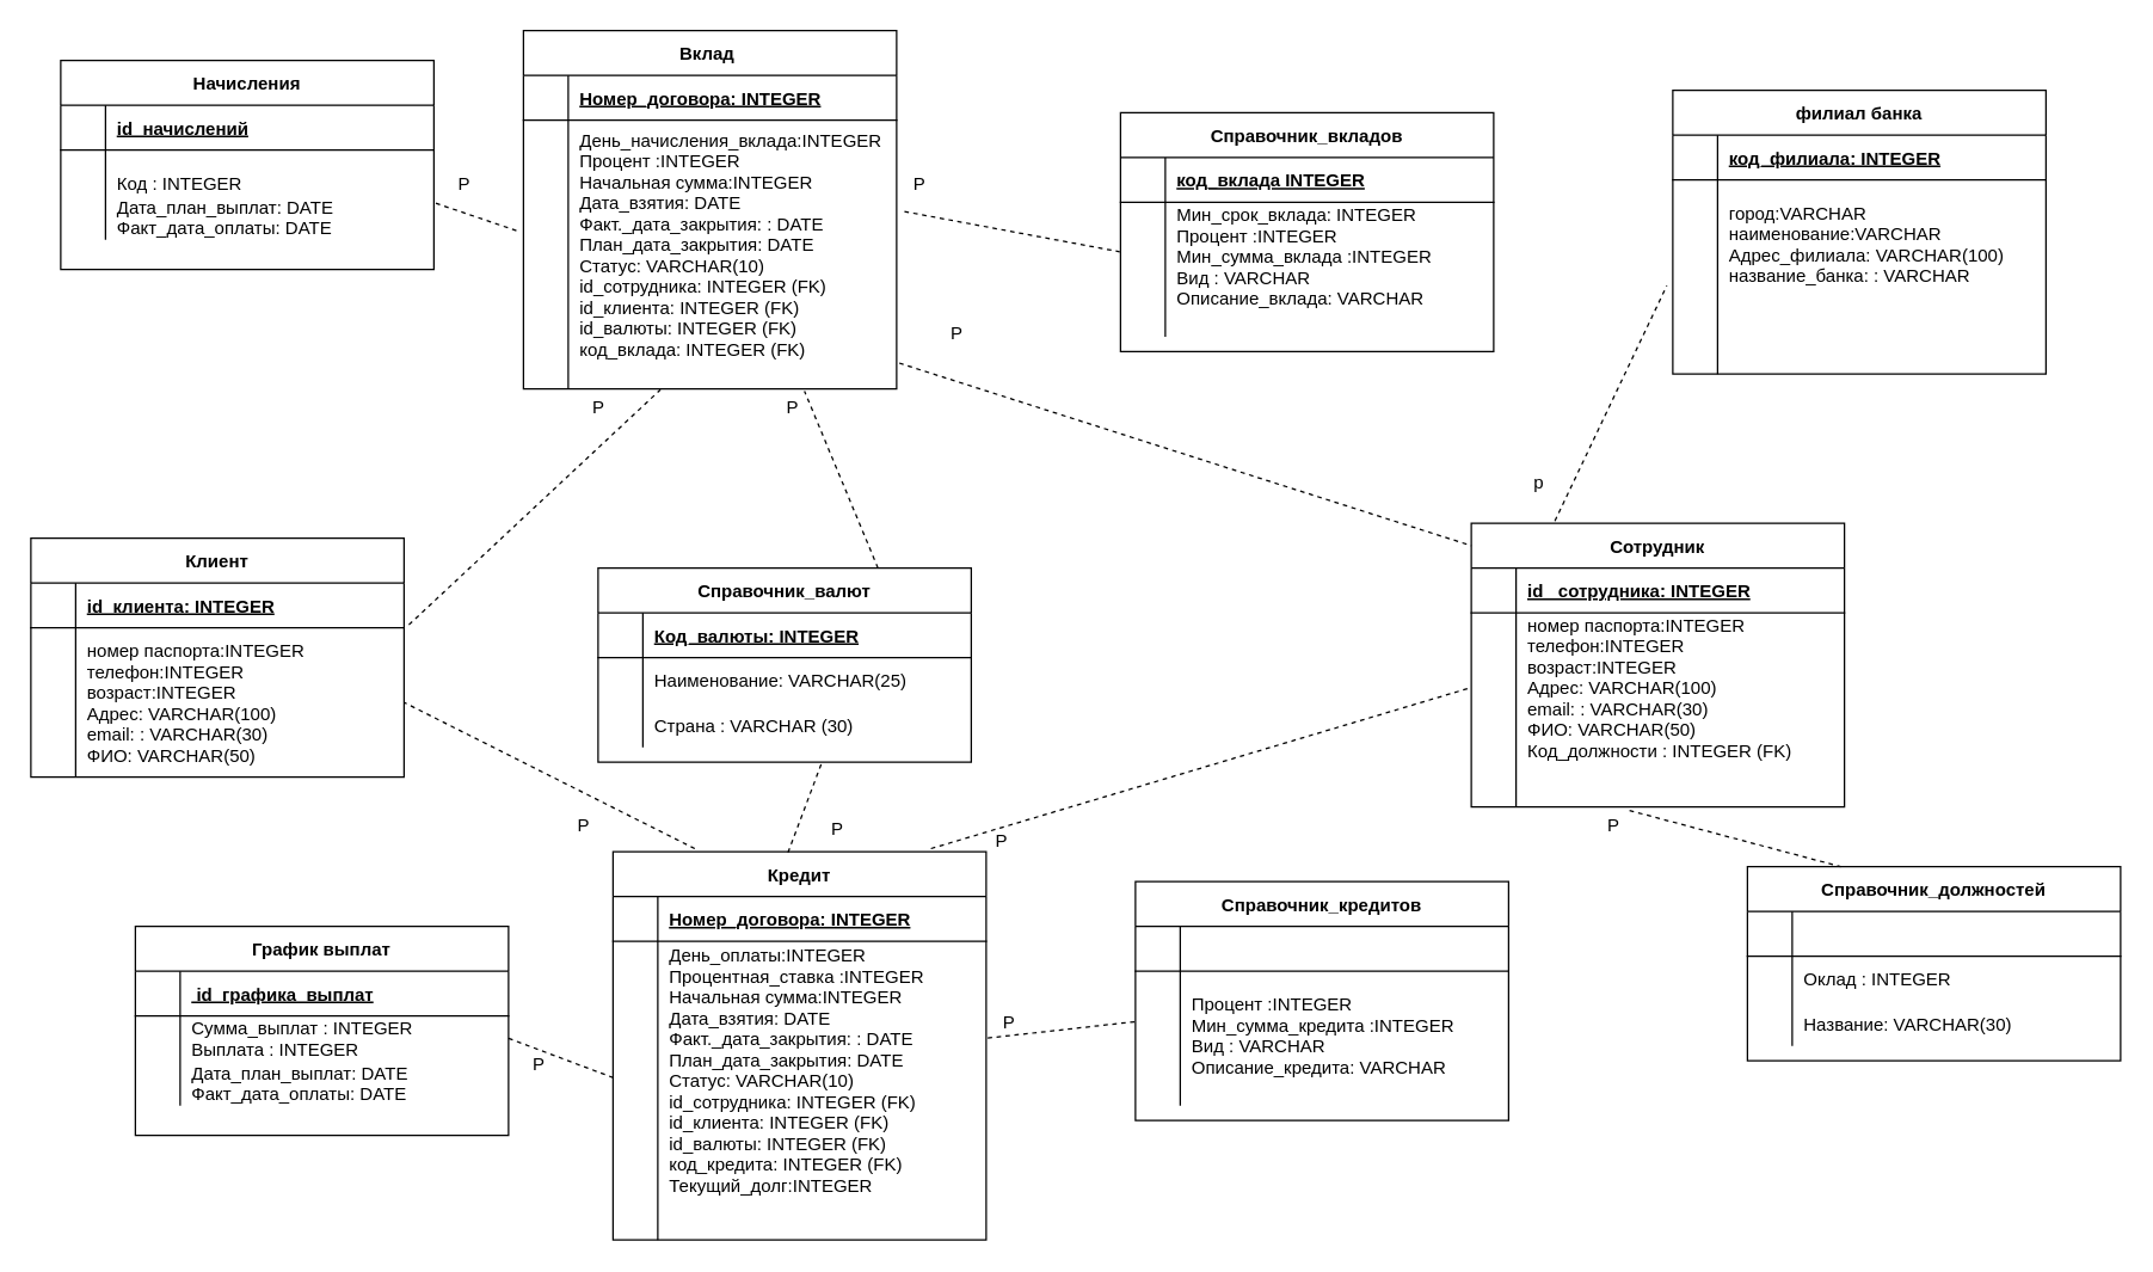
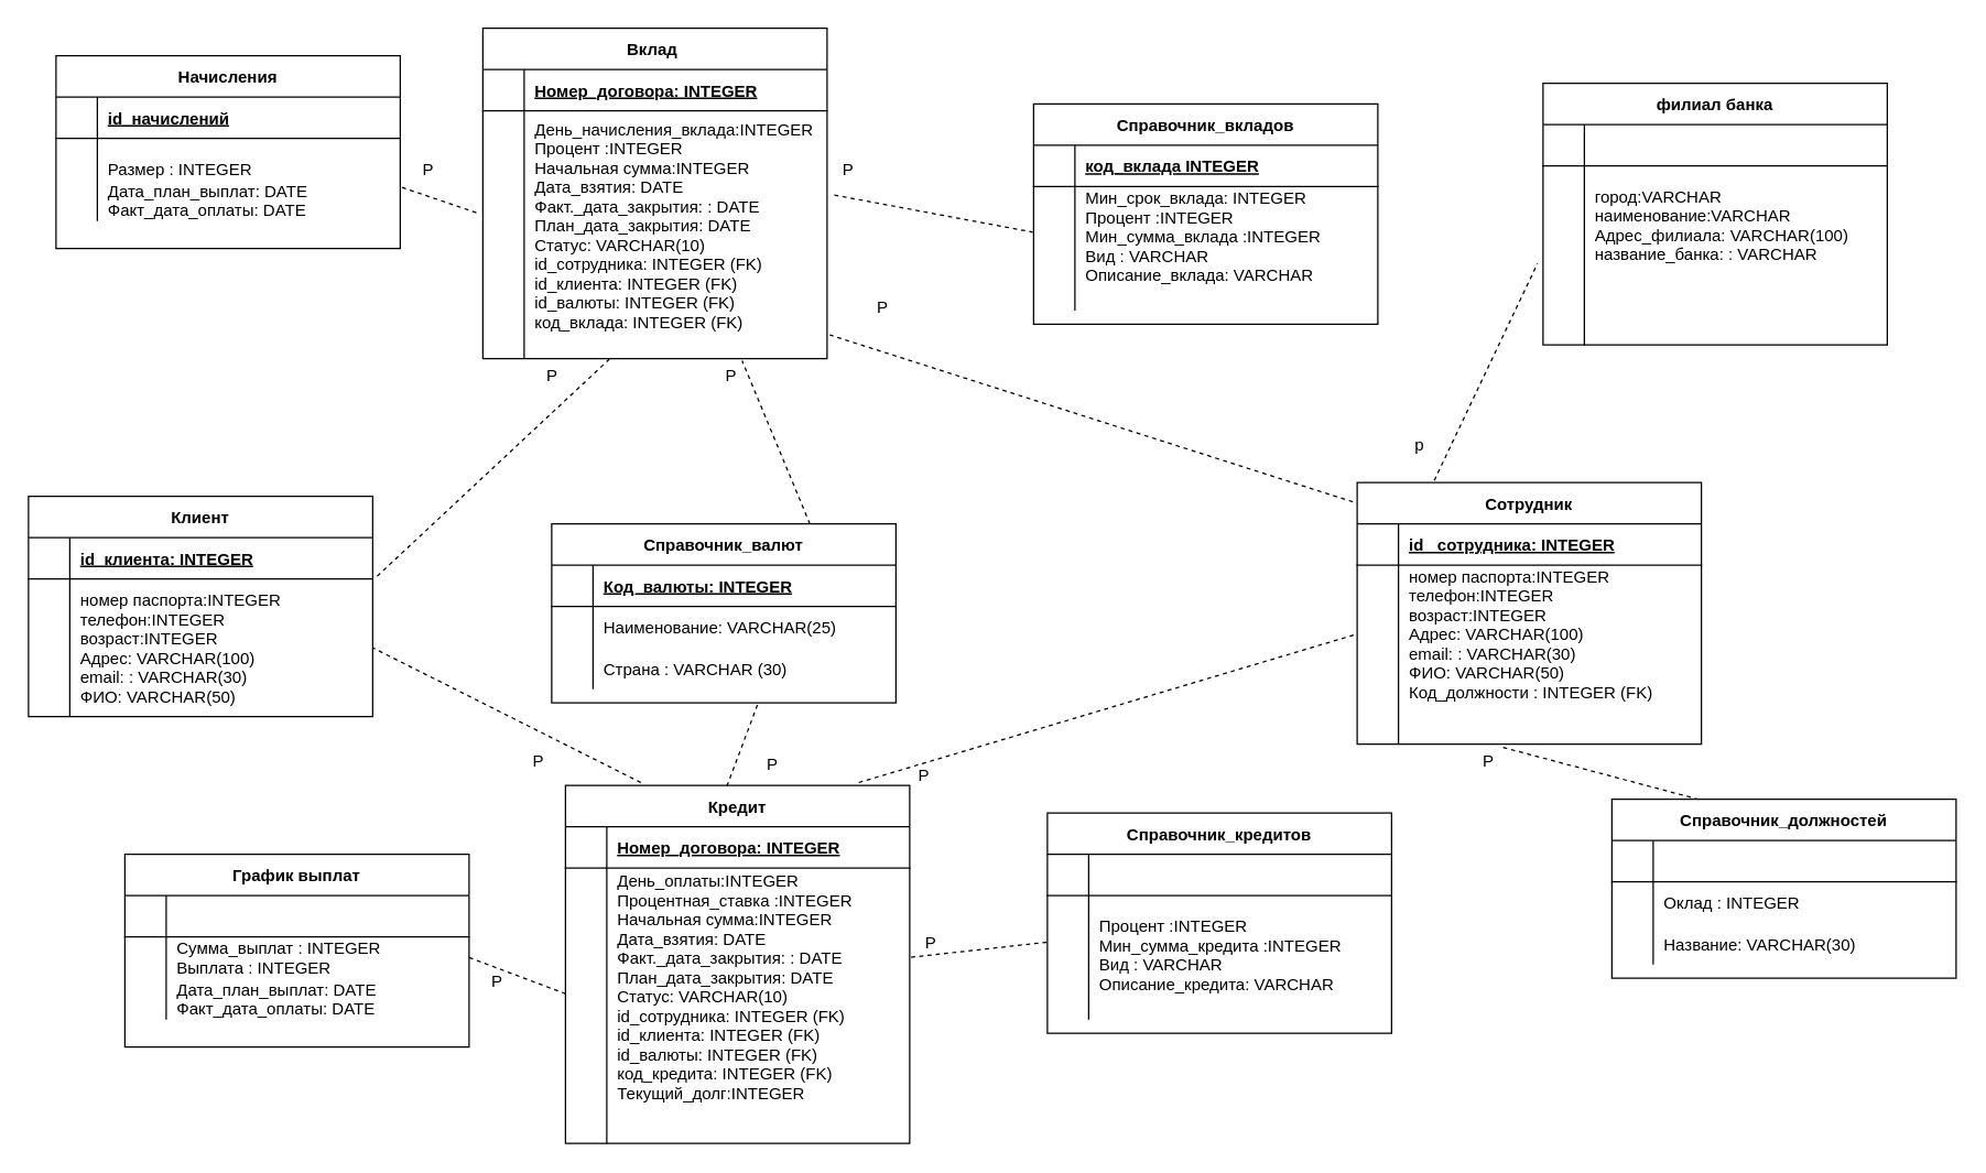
- <mxCell id="88" value="код_филиала: INTEGER" style="shape=partialRectangle;overflow=hidden;connectable=0;fillColor=none;top=0;left=0;bottom=0;right=0;align=left;spacingLeft=6;fontStyle=5;" parent="86" vertex="1"><mxGeometry x="30" width="220" height="30" as="geometry"><mxRectangle width="220" height="30" as="alternateBounds" /></mxGeometry></mxCell>
- <mxCell id="68" value="&#10;Код : INTEGER" style="shape=partialRectangle;overflow=hidden;connectable=0;fillColor=none;top=0;left=0;bottom=0;right=0;align=left;spacingLeft=6;" parent="66" vertex="1"><mxGeometry x="30" width="220" height="30" as="geometry"><mxRectangle width="220" height="30" as="alternateBounds" /></mxGeometry></mxCell>
+ <mxCell id="68" value="&#10;Размер : INTEGER" style="shape=partialRectangle;overflow=hidden;connectable=0;fillColor=none;top=0;left=0;bottom=0;right=0;align=left;spacingLeft=6;" parent="66" vertex="1"><mxGeometry x="30" width="220" height="30" as="geometry"><mxRectangle width="220" height="30" as="alternateBounds" /></mxGeometry></mxCell>
- <mxCell id="55" value=" id_графика_выплат" style="shape=partialRectangle;overflow=hidden;connectable=0;fillColor=none;top=0;left=0;bottom=0;right=0;align=left;spacingLeft=6;fontStyle=5;" parent="53" vertex="1"><mxGeometry x="30" width="220" height="30" as="geometry"><mxRectangle width="220" height="30" as="alternateBounds" /></mxGeometry></mxCell>
